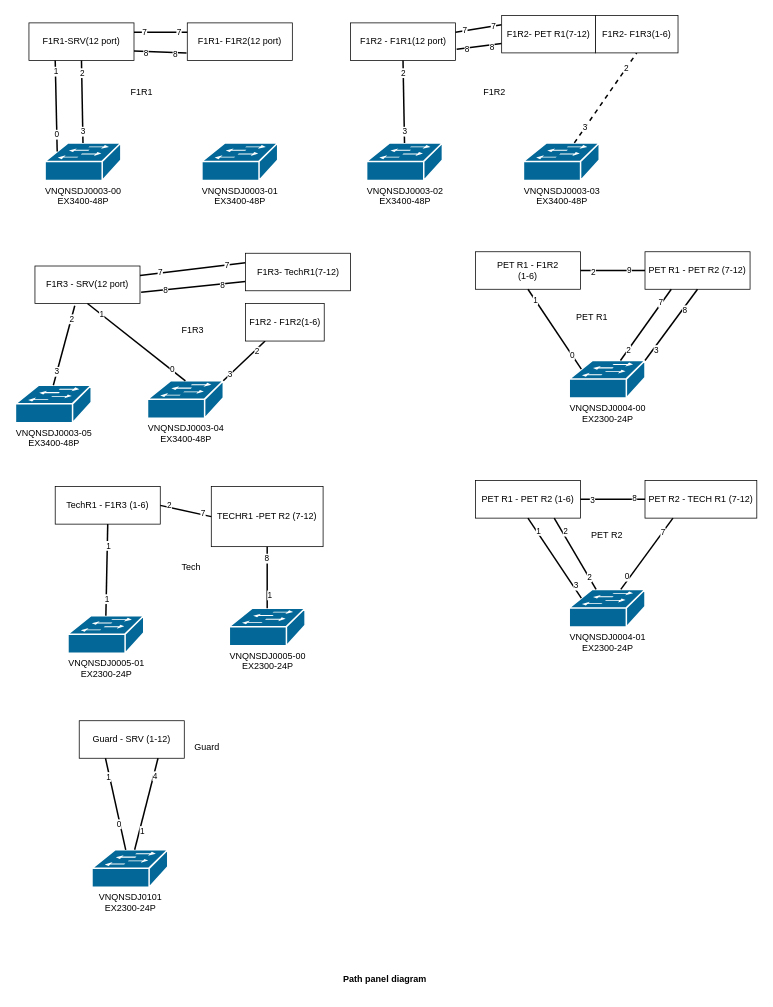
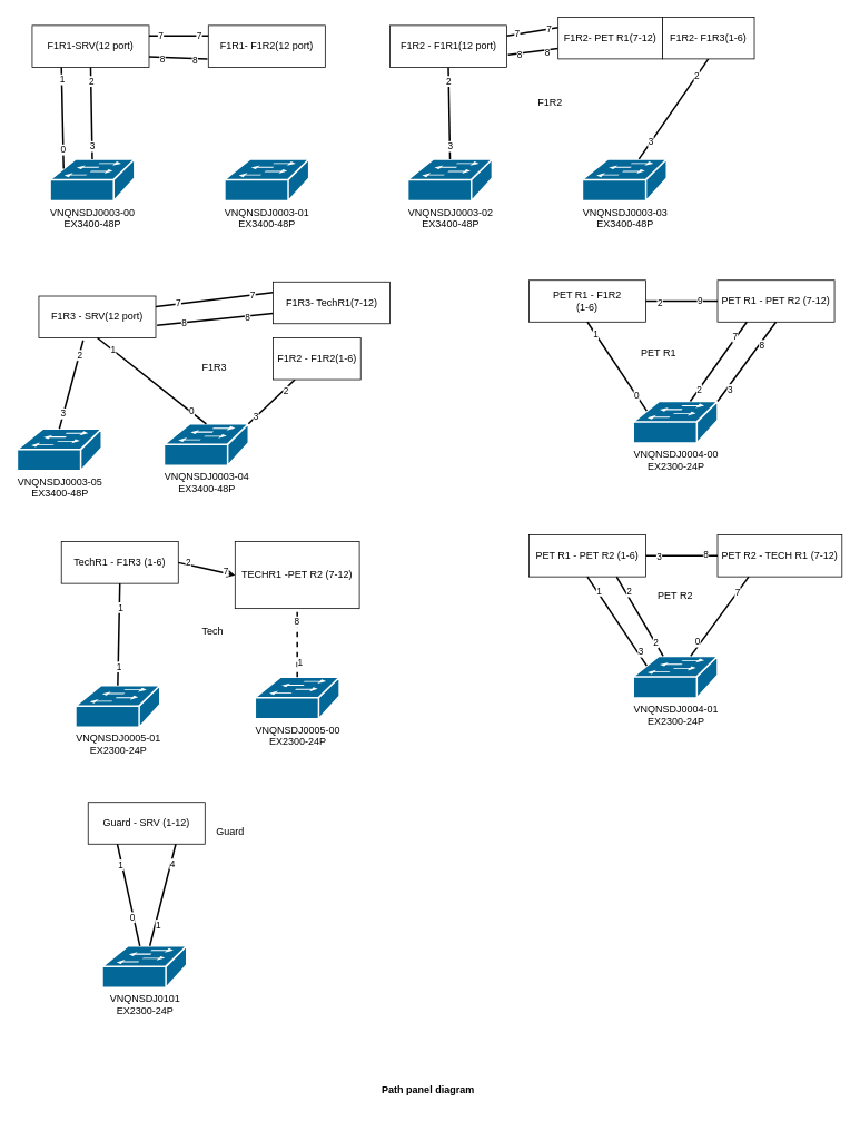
- <mxCell id="21" style="edgeStyle=none;html=1;labelBackgroundColor=none;startFill=0;endArrow=none;endFill=0;strokeWidth=2;fontFamily=Verdana;fontSize=12;entryX=0.5;entryY=1;entryDx=0;entryDy=0;dashed=1;" parent="1" source="20" target="35" edge="1"><mxGeometry relative="1" as="geometry"><mxPoint x="248" y="170" as="sourcePoint" /><mxPoint x="279" y="110" as="targetPoint" /></mxGeometry></mxCell>
+ <mxCell id="21" style="edgeStyle=none;html=1;labelBackgroundColor=none;startFill=0;endArrow=none;endFill=0;strokeWidth=2;fontFamily=Verdana;fontSize=12;entryX=0.5;entryY=1;entryDx=0;entryDy=0;" parent="1" source="20" target="35" edge="1"><mxGeometry relative="1" as="geometry"><mxPoint x="248" y="170" as="sourcePoint" /><mxPoint x="279" y="110" as="targetPoint" /></mxGeometry></mxCell>
- <mxCell id="58" value="F1R1" style="text;html=1;align=center;verticalAlign=middle;resizable=0;points=[];autosize=1;strokeColor=none;fillColor=none;" parent="1" vertex="1"><mxGeometry x="163" y="108" width="50" height="30" as="geometry" /></mxCell>
- <mxCell id="96" style="edgeStyle=none;html=1;labelBackgroundColor=none;startFill=0;endArrow=none;endFill=0;strokeWidth=2;fontFamily=Verdana;fontSize=12;exitX=1;exitY=0.5;exitDx=0;exitDy=0;entryX=0;entryY=0.5;entryDx=0;entryDy=0;" parent="1" source="93" target="94" edge="1"><mxGeometry relative="1" as="geometry"><mxPoint x="50" y="809" as="sourcePoint" /><mxPoint x="191" y="792" as="targetPoint" /><Array as="points" /></mxGeometry></mxCell>
+ <mxCell id="96" style="edgeStyle=none;html=1;labelBackgroundColor=none;startFill=0;endArrow=open;endFill=0;strokeWidth=2;fontFamily=Verdana;fontSize=12;exitX=1;exitY=0.5;exitDx=0;exitDy=0;entryX=0;entryY=0.5;entryDx=0;entryDy=0;" parent="1" source="93" target="94" edge="1"><mxGeometry relative="1" as="geometry"><mxPoint x="50" y="809" as="sourcePoint" /><mxPoint x="191" y="792" as="targetPoint" /><Array as="points" /></mxGeometry></mxCell>
- <mxCell id="101" style="edgeStyle=none;html=1;labelBackgroundColor=none;startFill=0;endArrow=none;endFill=0;strokeWidth=2;fontFamily=Verdana;fontSize=12;exitX=0.5;exitY=0;exitDx=0;exitDy=0;entryX=0.5;entryY=1;entryDx=0;entryDy=0;exitPerimeter=0;" parent="1" source="95" target="94" edge="1"><mxGeometry relative="1" as="geometry"><mxPoint x="486.5" y="770" as="sourcePoint" /><mxPoint x="557.5" y="877" as="targetPoint" /><Array as="points" /></mxGeometry></mxCell>
+ <mxCell id="101" style="edgeStyle=none;html=1;labelBackgroundColor=none;startFill=0;endArrow=none;endFill=0;strokeWidth=2;fontFamily=Verdana;fontSize=12;exitX=0.5;exitY=0;exitDx=0;exitDy=0;entryX=0.5;entryY=1;entryDx=0;entryDy=0;exitPerimeter=0;dashed=1;" parent="1" source="95" target="94" edge="1"><mxGeometry relative="1" as="geometry"><mxPoint x="486.5" y="770" as="sourcePoint" /><mxPoint x="557.5" y="877" as="targetPoint" /><Array as="points" /></mxGeometry></mxCell>
